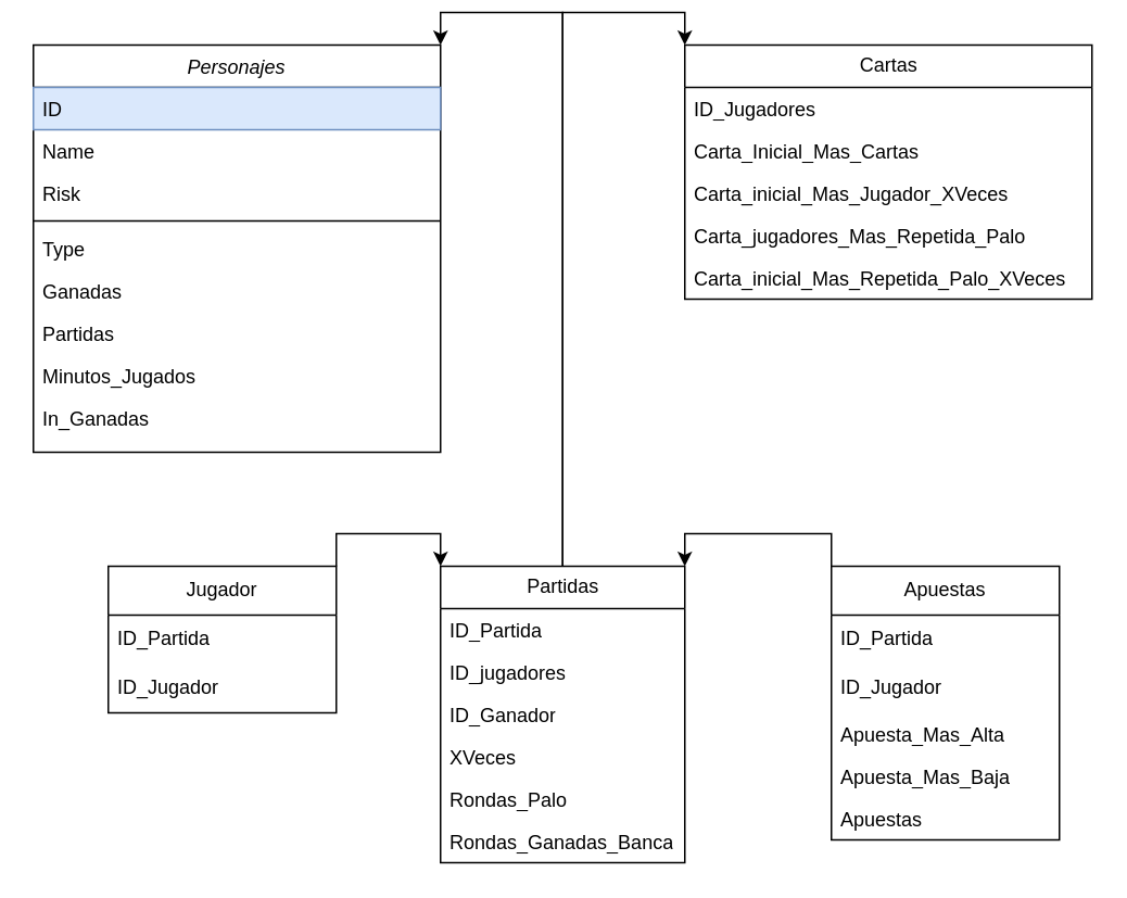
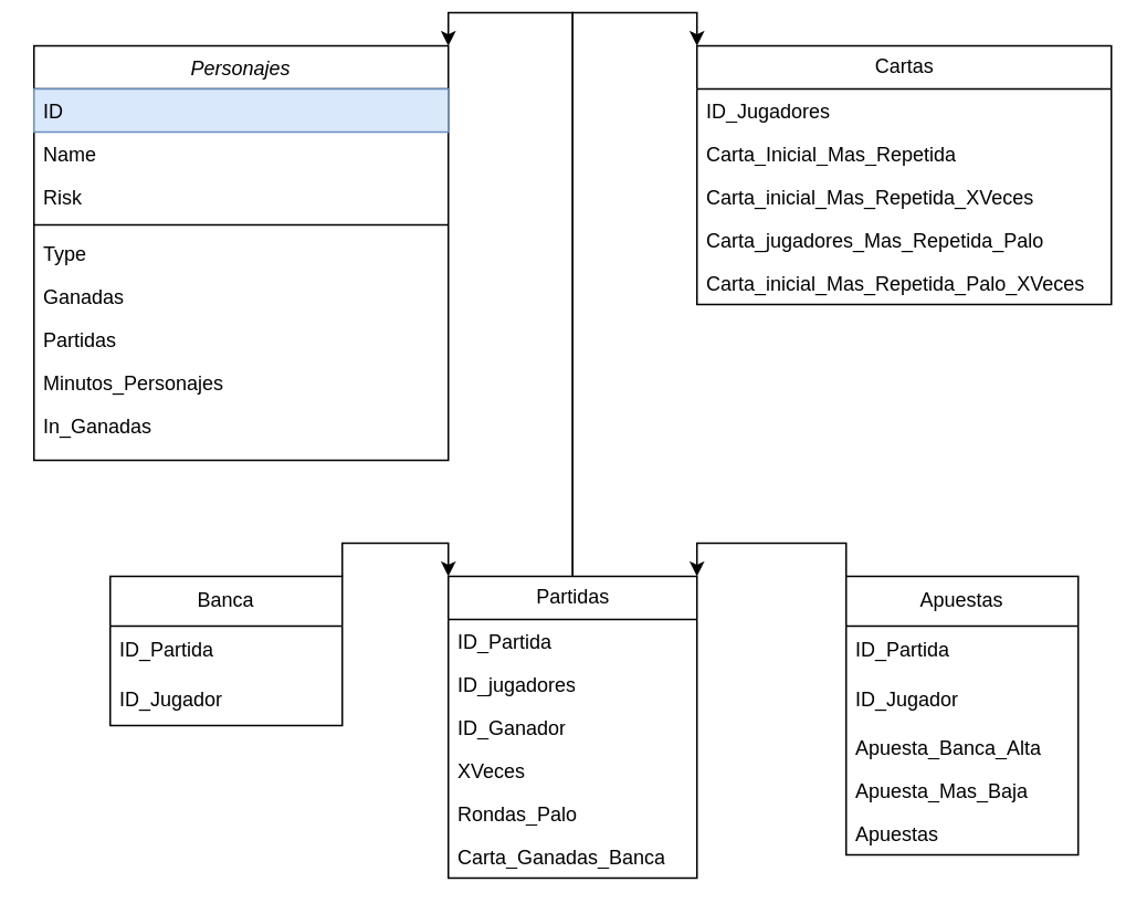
- <mxCell id="14" value="Carta_Inicial_Mas_Cartas" style="text;strokeColor=none;fillColor=none;align=left;verticalAlign=top;spacingLeft=4;spacingRight=4;overflow=hidden;rotatable=0;points=[[0,0.5],[1,0.5]];portConstraint=eastwest;whiteSpace=wrap;html=1;" vertex="1" parent="12"><mxGeometry y="52" width="250" height="26" as="geometry" /></mxCell>
+ <mxCell id="14" value="Carta_Inicial_Mas_Repetida" style="text;strokeColor=none;fillColor=none;align=left;verticalAlign=top;spacingLeft=4;spacingRight=4;overflow=hidden;rotatable=0;points=[[0,0.5],[1,0.5]];portConstraint=eastwest;whiteSpace=wrap;html=1;" vertex="1" parent="12"><mxGeometry y="52" width="250" height="26" as="geometry" /></mxCell>
- <mxCell id="15" value="Carta_inicial_Mas_Jugador_XVeces" style="text;align=left;verticalAlign=top;spacingLeft=4;spacingRight=4;overflow=hidden;rotatable=0;points=[[0,0.5],[1,0.5]];portConstraint=eastwest;" vertex="1" parent="12"><mxGeometry y="78" width="250" height="26" as="geometry" /></mxCell>
+ <mxCell id="15" value="Carta_inicial_Mas_Repetida_XVeces" style="text;align=left;verticalAlign=top;spacingLeft=4;spacingRight=4;overflow=hidden;rotatable=0;points=[[0,0.5],[1,0.5]];portConstraint=eastwest;" vertex="1" parent="12"><mxGeometry y="78" width="250" height="26" as="geometry" /></mxCell>
- <mxCell id="10" value="Minutos_Jugados" style="text;align=left;verticalAlign=top;spacingLeft=4;spacingRight=4;overflow=hidden;rotatable=0;points=[[0,0.5],[1,0.5]];portConstraint=eastwest;" vertex="1" parent="2"><mxGeometry y="190" width="250" height="26" as="geometry" /></mxCell>
+ <mxCell id="10" value="Minutos_Personajes" style="text;align=left;verticalAlign=top;spacingLeft=4;spacingRight=4;overflow=hidden;rotatable=0;points=[[0,0.5],[1,0.5]];portConstraint=eastwest;" vertex="1" parent="2"><mxGeometry y="190" width="250" height="26" as="geometry" /></mxCell>
- <mxCell id="35" value="Jugador" style="swimlane;fontStyle=0;childLayout=stackLayout;horizontal=1;startSize=30;horizontalStack=0;resizeParent=1;resizeParentMax=0;resizeLast=0;collapsible=1;marginBottom=0;whiteSpace=wrap;html=1;" vertex="1" parent="1"><mxGeometry x="66" y="340" width="140" height="90" as="geometry" /></mxCell>
+ <mxCell id="35" value="Banca" style="swimlane;fontStyle=0;childLayout=stackLayout;horizontal=1;startSize=30;horizontalStack=0;resizeParent=1;resizeParentMax=0;resizeLast=0;collapsible=1;marginBottom=0;whiteSpace=wrap;html=1;" vertex="1" parent="1"><mxGeometry x="66" y="340" width="140" height="90" as="geometry" /></mxCell>
- <mxCell id="31" value="Apuesta_Mas_Alta" style="text;strokeColor=none;fillColor=none;align=left;verticalAlign=top;spacingLeft=4;spacingRight=4;overflow=hidden;rotatable=0;points=[[0,0.5],[1,0.5]];portConstraint=eastwest;whiteSpace=wrap;html=1;" vertex="1" parent="28"><mxGeometry y="90" width="140" height="26" as="geometry" /></mxCell>
+ <mxCell id="31" value="Apuesta_Banca_Alta" style="text;strokeColor=none;fillColor=none;align=left;verticalAlign=top;spacingLeft=4;spacingRight=4;overflow=hidden;rotatable=0;points=[[0,0.5],[1,0.5]];portConstraint=eastwest;whiteSpace=wrap;html=1;" vertex="1" parent="28"><mxGeometry y="90" width="140" height="26" as="geometry" /></mxCell>
- <mxCell id="26" value="Rondas_Ganadas_Banca" style="text;strokeColor=none;fillColor=none;align=left;verticalAlign=top;spacingLeft=4;spacingRight=4;overflow=hidden;rotatable=0;points=[[0,0.5],[1,0.5]];portConstraint=eastwest;whiteSpace=wrap;html=1;" vertex="1" parent="20"><mxGeometry y="156" width="150" height="26" as="geometry" /></mxCell>
+ <mxCell id="26" value="Carta_Ganadas_Banca" style="text;strokeColor=none;fillColor=none;align=left;verticalAlign=top;spacingLeft=4;spacingRight=4;overflow=hidden;rotatable=0;points=[[0,0.5],[1,0.5]];portConstraint=eastwest;whiteSpace=wrap;html=1;" vertex="1" parent="20"><mxGeometry y="156" width="150" height="26" as="geometry" /></mxCell>
